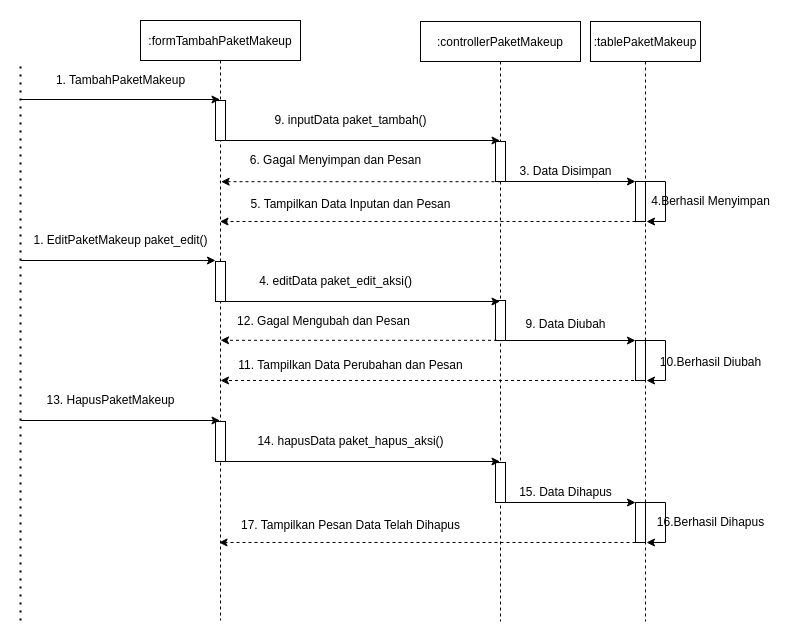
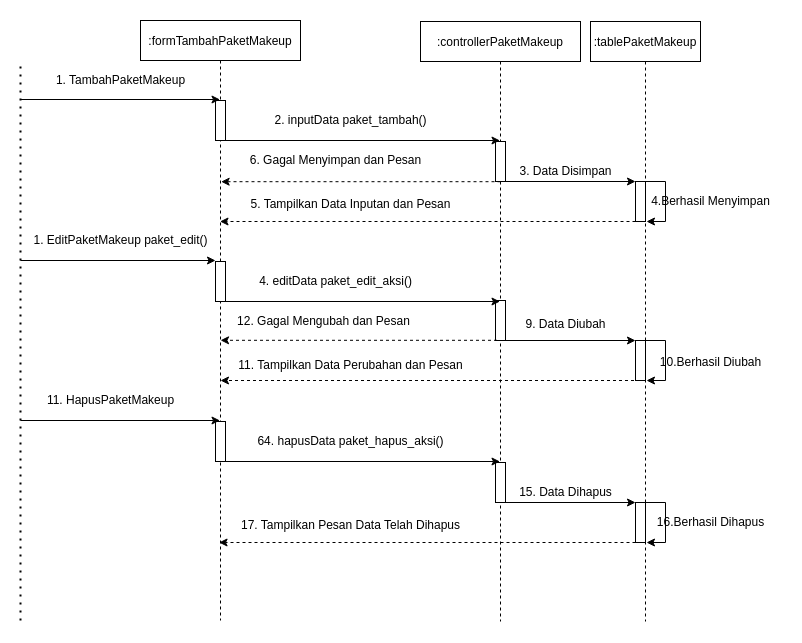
- <mxCell id="11" value="9. inputData paket_tambah()" style="text;html=1;align=center;verticalAlign=middle;resizable=0;points=[];autosize=1;" parent="1" vertex="1"><mxGeometry x="265" y="110" width="170" height="20" as="geometry" /></mxCell>
+ <mxCell id="11" value="2. inputData paket_tambah()" style="text;html=1;align=center;verticalAlign=middle;resizable=0;points=[];autosize=1;" parent="1" vertex="1"><mxGeometry x="265" y="110" width="170" height="20" as="geometry" /></mxCell>
- <mxCell id="46" value="13. HapusPaketMakeup" style="text;html=1;align=center;verticalAlign=middle;resizable=0;points=[];autosize=1;" vertex="1" parent="1"><mxGeometry x="35" y="390" width="150" height="20" as="geometry" /></mxCell>
+ <mxCell id="46" value="11. HapusPaketMakeup" style="text;html=1;align=center;verticalAlign=middle;resizable=0;points=[];autosize=1;" vertex="1" parent="1"><mxGeometry x="35" y="390" width="150" height="20" as="geometry" /></mxCell>
- <mxCell id="38" value="14. hapusData paket_hapus_aksi()" style="text;html=1;align=center;verticalAlign=middle;resizable=0;points=[];autosize=1;" vertex="1" parent="1"><mxGeometry x="245" y="431" width="210" height="20" as="geometry" /></mxCell>
+ <mxCell id="38" value="64. hapusData paket_hapus_aksi()" style="text;html=1;align=center;verticalAlign=middle;resizable=0;points=[];autosize=1;" vertex="1" parent="1"><mxGeometry x="245" y="431" width="210" height="20" as="geometry" /></mxCell>
